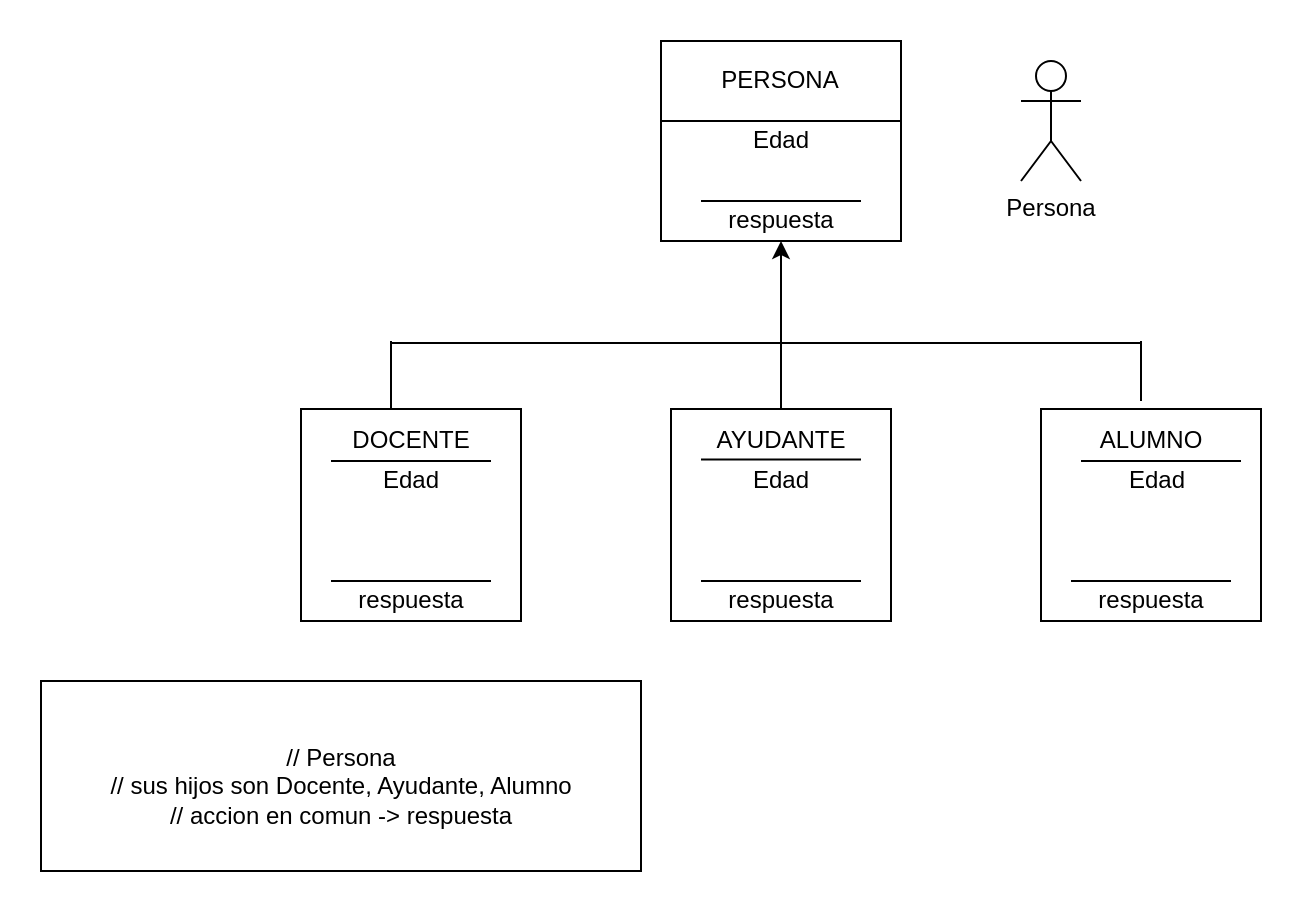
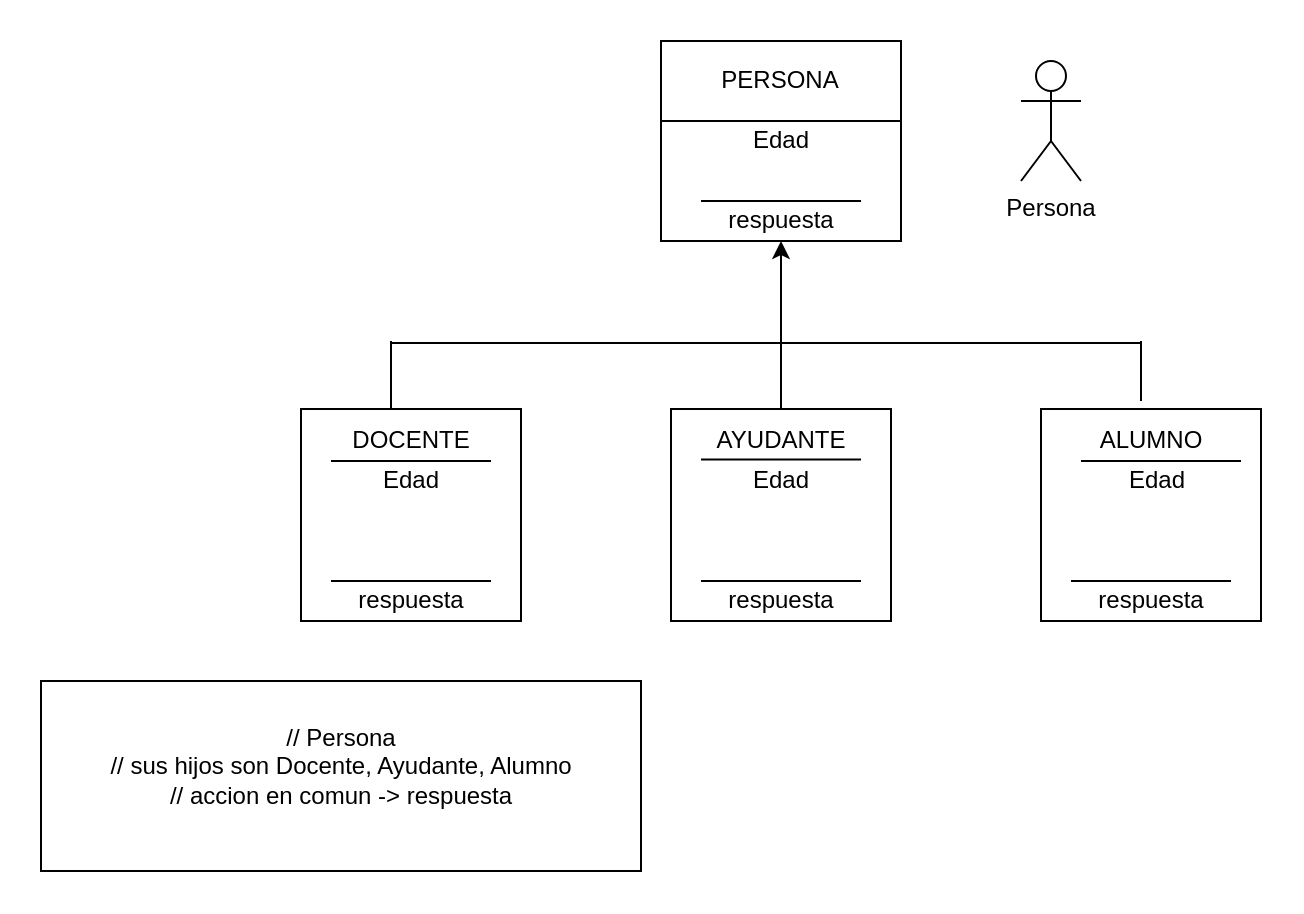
- <mxCell id="31" value="&lt;div&gt;// Persona&lt;/div&gt;&lt;div&gt;// sus hijos son Docente, Ayudante, Alumno&lt;/div&gt;&lt;div&gt;// accion en comun -&amp;gt; respuesta&lt;/div&gt;&lt;div&gt;&lt;br&gt;&lt;/div&gt;" style="text;html=1;align=center;verticalAlign=middle;resizable=0;points=[];autosize=1;strokeColor=none;fillColor=none;" vertex="1" parent="1"><mxGeometry x="45" y="370" width="250" height="60" as="geometry" /></mxCell>
+ <mxCell id="31" value="&lt;div&gt;// Persona&lt;/div&gt;&lt;div&gt;// sus hijos son Docente, Ayudante, Alumno&lt;/div&gt;&lt;div&gt;// accion en comun -&amp;gt; respuesta&lt;/div&gt;&lt;div&gt;&lt;br&gt;&lt;/div&gt;" style="text;html=1;align=center;verticalAlign=middle;resizable=0;points=[];autosize=1;strokeColor=none;fillColor=none;" vertex="1" parent="1"><mxGeometry x="45" y="360" width="250" height="60" as="geometry" /></mxCell>
